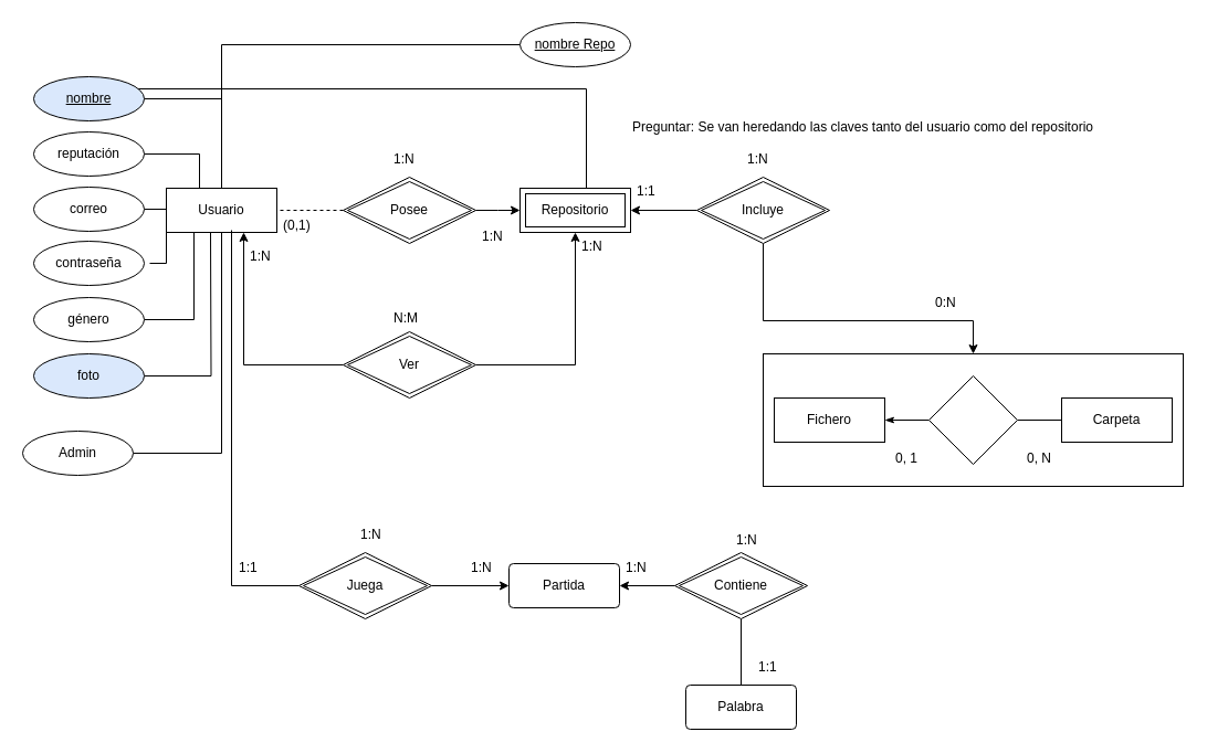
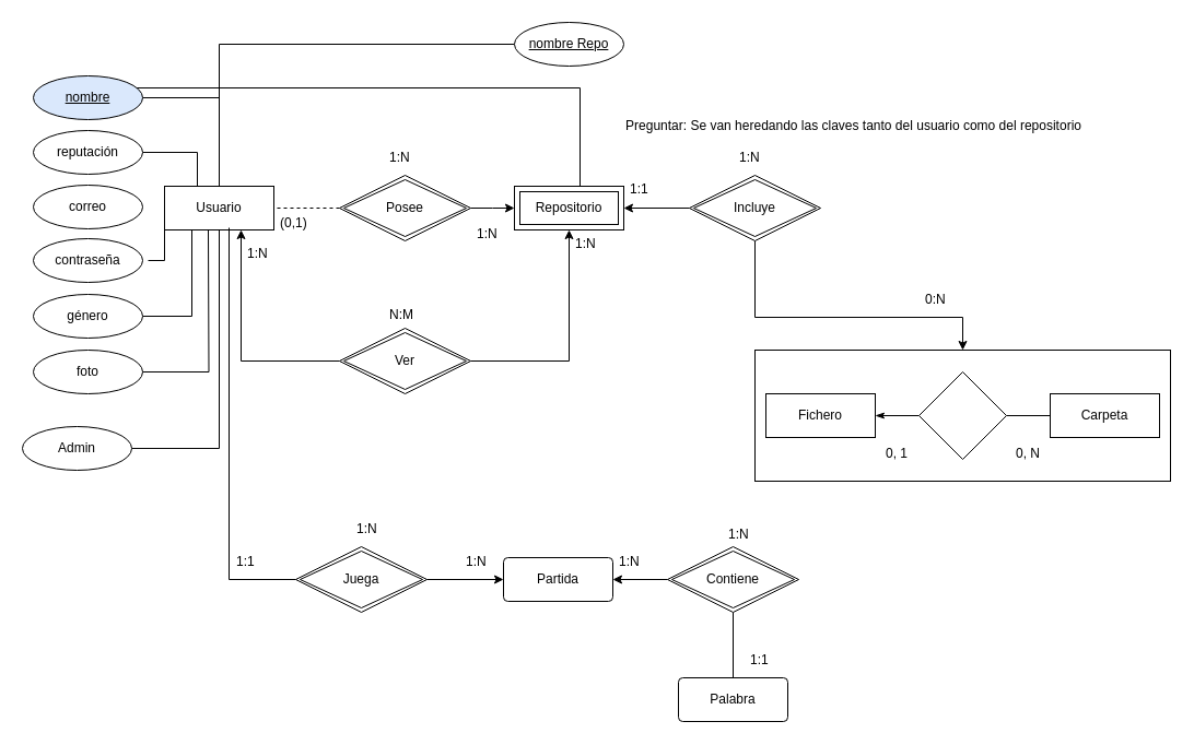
- <mxCell id="10" value="" style="edgeStyle=orthogonalEdgeStyle;rounded=0;orthogonalLoop=1;jettySize=auto;html=1;endArrow=none;endFill=0;" edge="1" parent="1" source="11" target="4"><mxGeometry relative="1" as="geometry" /></mxCell>
- <mxCell id="17" value="foto" style="ellipse;whiteSpace=wrap;html=1;align=center;fillColor=#dae8fc;" vertex="1" parent="1"><mxGeometry x="30" y="320" width="100" height="40" as="geometry" /></mxCell>
+ <mxCell id="17" value="foto" style="ellipse;whiteSpace=wrap;html=1;align=center;" vertex="1" parent="1"><mxGeometry x="30" y="320" width="100" height="40" as="geometry" /></mxCell>
